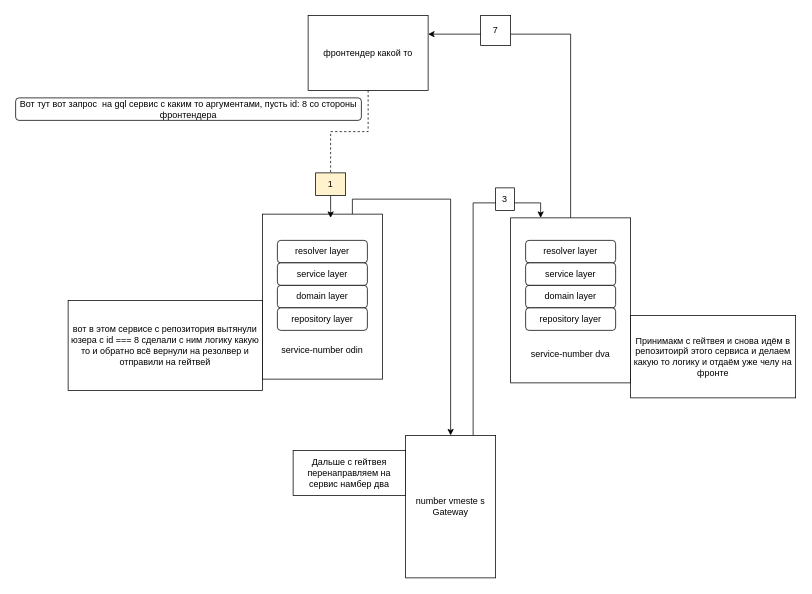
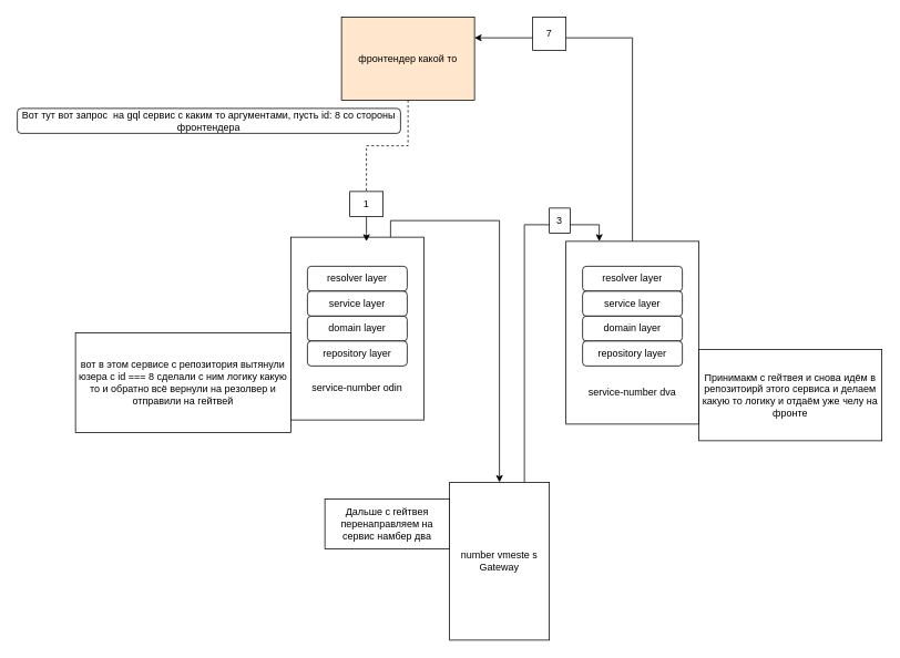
- <mxCell id="9" value="фронтендер какой то" style="rounded=0;whiteSpace=wrap;html=1;" vertex="1" parent="1"><mxGeometry x="410" y="20" width="160" height="100" as="geometry" /></mxCell>
+ <mxCell id="9" value="фронтендер какой то" style="rounded=0;whiteSpace=wrap;html=1;fillColor=#ffe6cc;" vertex="1" parent="1"><mxGeometry x="410" y="20" width="160" height="100" as="geometry" /></mxCell>
- <mxCell id="23" value="1" style="rounded=0;whiteSpace=wrap;html=1;fillColor=#fff2cc;" vertex="1" parent="1"><mxGeometry x="420" y="230" width="40" height="30" as="geometry" /></mxCell>
+ <mxCell id="23" value="1" style="rounded=0;whiteSpace=wrap;html=1;" vertex="1" parent="1"><mxGeometry x="420" y="230" width="40" height="30" as="geometry" /></mxCell>
